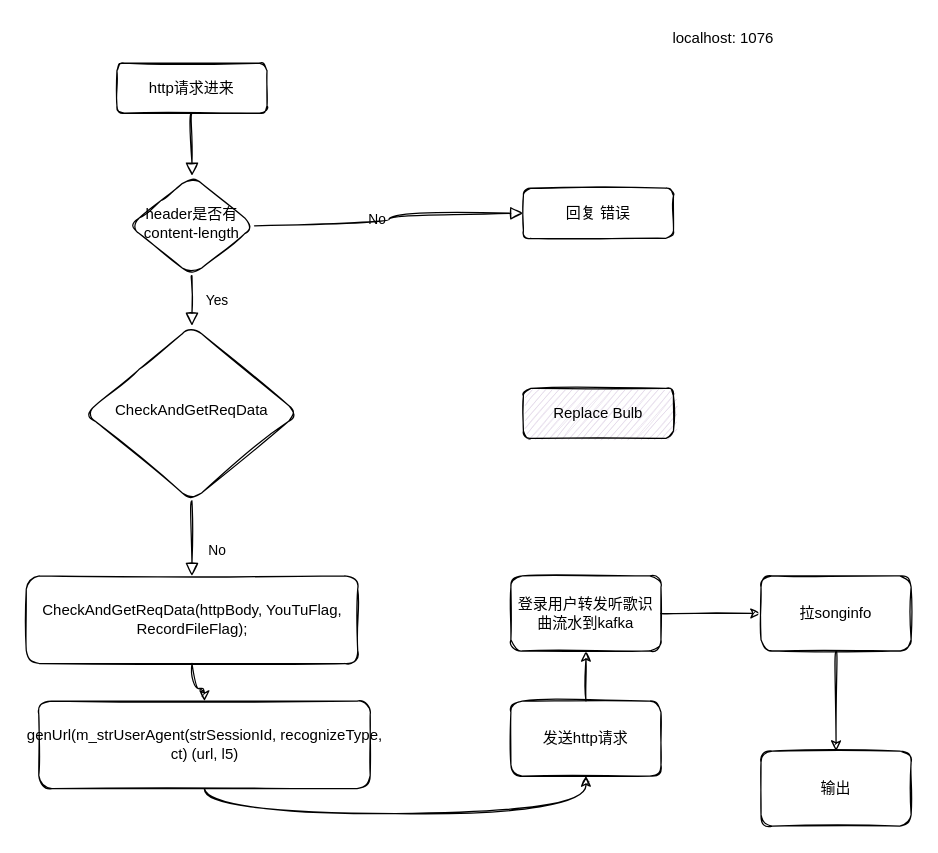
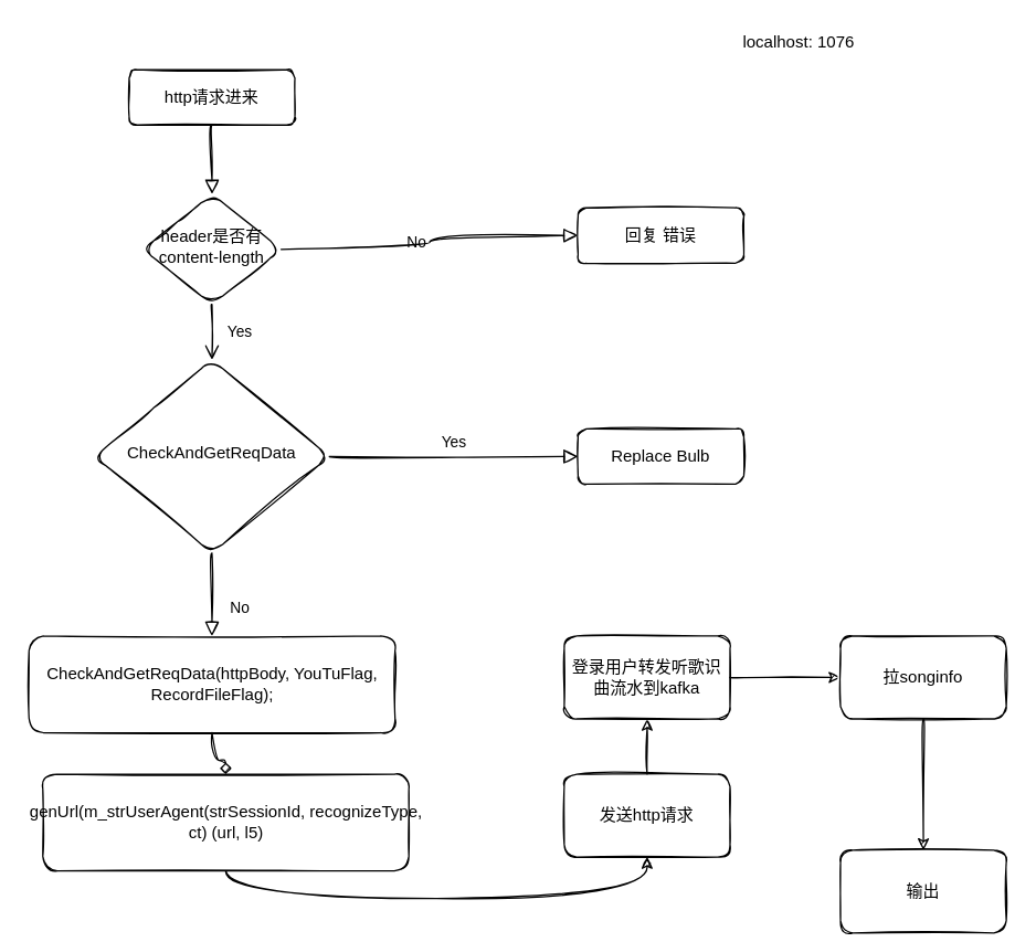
- <mxCell id="4" value="Yes" style="html=1;jettySize=auto;orthogonalLoop=1;fontSize=11;endArrow=block;endFill=0;endSize=8;strokeWidth=1;shadow=0;labelBackgroundColor=none;edgeStyle=orthogonalEdgeStyle;sketch=1;curved=1;" parent="1" source="6" target="10" edge="1"><mxGeometry y="20" relative="1" as="geometry"><mxPoint as="offset" /></mxGeometry></mxCell>
+ <mxCell id="4" value="Yes" style="html=1;jettySize=auto;orthogonalLoop=1;fontSize=11;endArrow=open;endFill=0;endSize=8;strokeWidth=1;shadow=0;labelBackgroundColor=none;edgeStyle=orthogonalEdgeStyle;sketch=1;curved=1;" parent="1" source="6" target="10" edge="1"><mxGeometry y="20" relative="1" as="geometry"><mxPoint as="offset" /></mxGeometry></mxCell>
+ <mxCell id="9" value="Yes" style="edgeStyle=orthogonalEdgeStyle;html=1;jettySize=auto;orthogonalLoop=1;fontSize=11;endArrow=block;endFill=0;endSize=8;strokeWidth=1;shadow=0;labelBackgroundColor=none;sketch=1;curved=1;" parent="1" source="10" target="13" edge="1"><mxGeometry y="10" relative="1" as="geometry"><mxPoint as="offset" /></mxGeometry></mxCell>
- <mxCell id="13" value="Replace Bulb" style="whiteSpace=wrap;html=1;fontSize=12;glass=0;strokeWidth=1;shadow=0;sketch=1;rounded=1;fillColor=#e1d5e7;" parent="1" vertex="1"><mxGeometry x="418" y="310" width="120" height="40" as="geometry" /></mxCell>
+ <mxCell id="13" value="Replace Bulb" style="whiteSpace=wrap;html=1;fontSize=12;glass=0;strokeWidth=1;shadow=0;sketch=1;rounded=1;" parent="1" vertex="1"><mxGeometry x="418" y="310" width="120" height="40" as="geometry" /></mxCell>
- <mxCell id="11" style="edgeStyle=orthogonalEdgeStyle;curved=1;rounded=1;sketch=1;orthogonalLoop=1;jettySize=auto;html=1;exitX=0.5;exitY=1;exitDx=0;exitDy=0;" edge="1" parent="1" source="12" target="16"><mxGeometry relative="1" as="geometry" /></mxCell>
+ <mxCell id="11" style="edgeStyle=orthogonalEdgeStyle;curved=1;rounded=1;sketch=1;orthogonalLoop=1;jettySize=auto;html=1;exitX=0.5;exitY=1;exitDx=0;exitDy=0;endArrow=diamond;" edge="1" parent="1" source="12" target="16"><mxGeometry relative="1" as="geometry" /></mxCell>
- <mxCell id="23" value="输出" style="whiteSpace=wrap;html=1;rounded=1;sketch=1;" vertex="1" parent="1"><mxGeometry x="608" y="600" width="120" height="60" as="geometry" /></mxCell>
+ <mxCell id="23" value="输出" style="whiteSpace=wrap;html=1;rounded=1;sketch=1;" vertex="1" parent="1"><mxGeometry x="608" y="615" width="120" height="60" as="geometry" /></mxCell>
